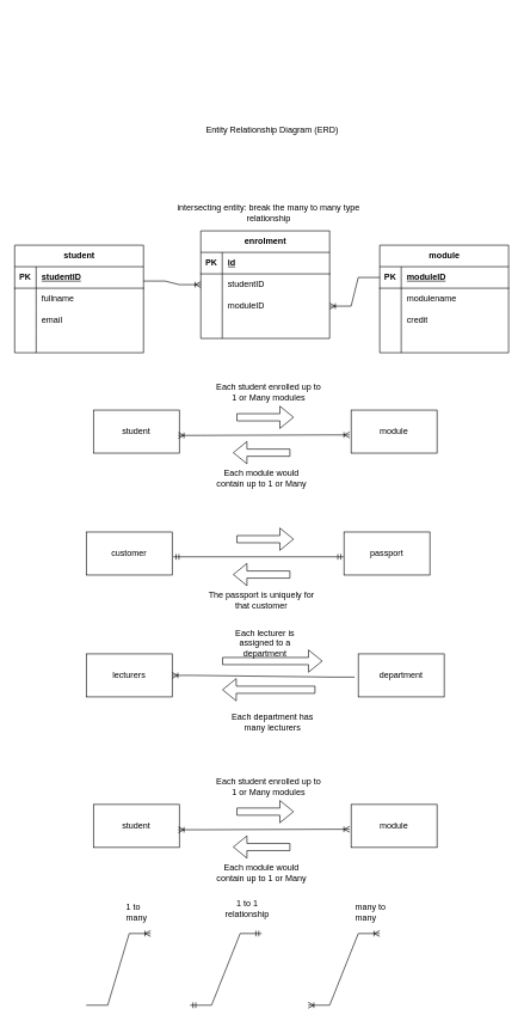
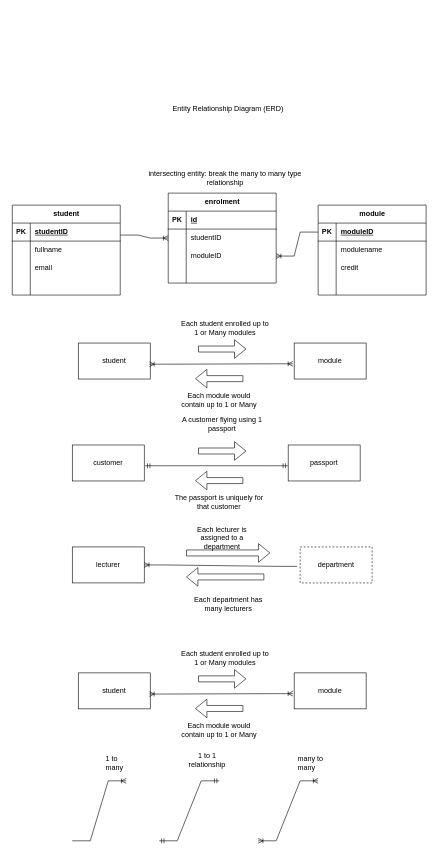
+ <mxCell id="24" value="A customer flying using 1 passport" style="text;html=1;strokeColor=none;fillColor=none;align=center;verticalAlign=middle;whiteSpace=wrap;rounded=0;" parent="1" vertex="1"><mxGeometry x="290" y="691" width="160" height="30" as="geometry" /></mxCell>
- <mxCell id="15" value="lecturers" style="rounded=0;whiteSpace=wrap;html=1;" parent="1" vertex="1"><mxGeometry x="120" y="911" width="120" height="60" as="geometry" /></mxCell>
+ <mxCell id="15" value="lecturer" style="rounded=0;whiteSpace=wrap;html=1;" parent="1" vertex="1"><mxGeometry x="120" y="911" width="120" height="60" as="geometry" /></mxCell>
- <mxCell id="16" value="department" style="rounded=0;whiteSpace=wrap;html=1;" parent="1" vertex="1"><mxGeometry x="500" y="911" width="120" height="60" as="geometry" /></mxCell>
+ <mxCell id="16" value="department" style="rounded=0;whiteSpace=wrap;html=1;dashed=1;" parent="1" vertex="1"><mxGeometry x="500" y="911" width="120" height="60" as="geometry" /></mxCell>
